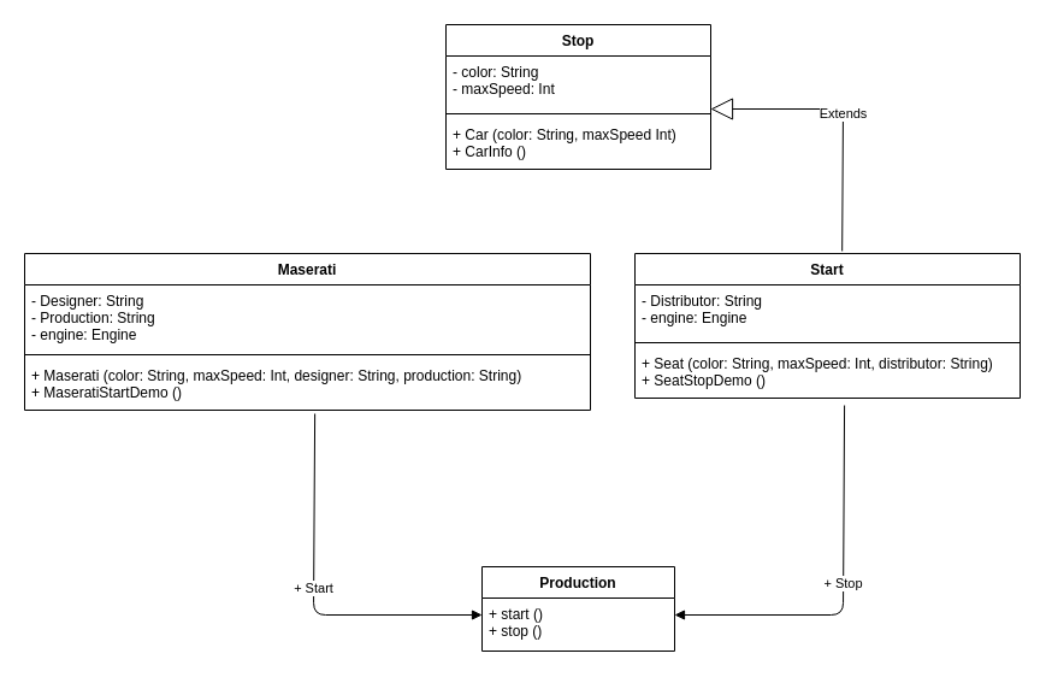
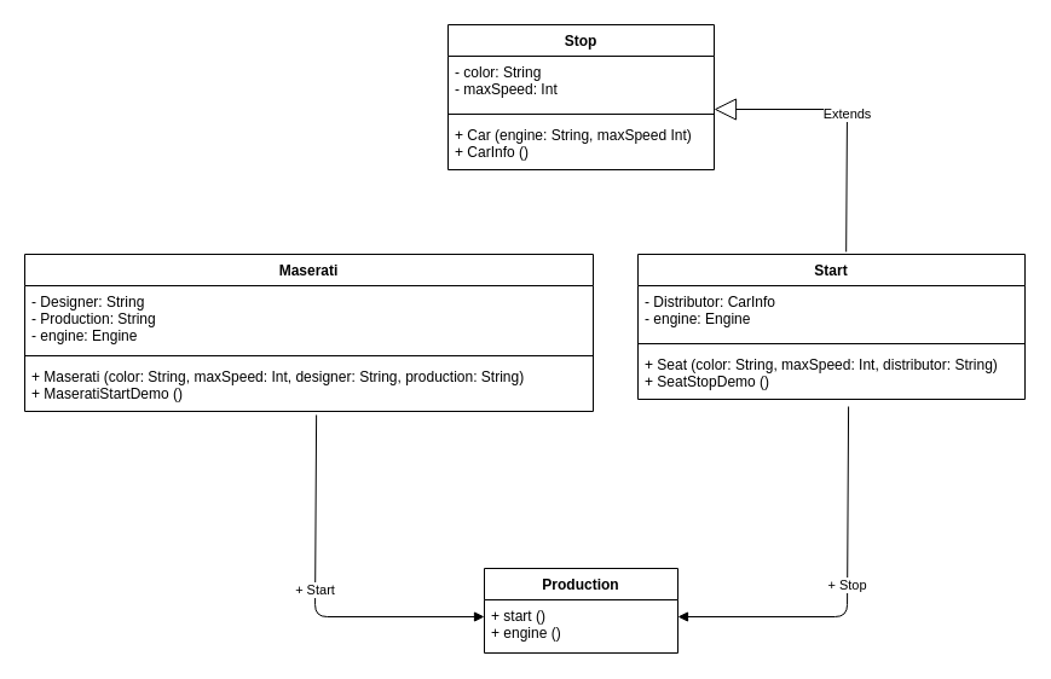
- <mxCell id="5" value="+ Car (color: String, maxSpeed Int)&#10;+ CarInfo ()" style="text;strokeColor=none;fillColor=none;align=left;verticalAlign=top;spacingLeft=4;spacingRight=4;overflow=hidden;rotatable=0;points=[[0,0.5],[1,0.5]];portConstraint=eastwest;" parent="2" vertex="1"><mxGeometry y="78" width="220" height="42" as="geometry" /></mxCell>
+ <mxCell id="5" value="+ Car (engine: String, maxSpeed Int)&#10;+ CarInfo ()" style="text;strokeColor=none;fillColor=none;align=left;verticalAlign=top;spacingLeft=4;spacingRight=4;overflow=hidden;rotatable=0;points=[[0,0.5],[1,0.5]];portConstraint=eastwest;" parent="2" vertex="1"><mxGeometry y="78" width="220" height="42" as="geometry" /></mxCell>
- <mxCell id="13" value="- Distributor: String&#10;- engine: Engine" style="text;strokeColor=none;fillColor=none;align=left;verticalAlign=top;spacingLeft=4;spacingRight=4;overflow=hidden;rotatable=0;points=[[0,0.5],[1,0.5]];portConstraint=eastwest;" parent="12" vertex="1"><mxGeometry y="26" width="320" height="44" as="geometry" /></mxCell>
+ <mxCell id="13" value="- Distributor: CarInfo&#10;- engine: Engine" style="text;strokeColor=none;fillColor=none;align=left;verticalAlign=top;spacingLeft=4;spacingRight=4;overflow=hidden;rotatable=0;points=[[0,0.5],[1,0.5]];portConstraint=eastwest;" parent="12" vertex="1"><mxGeometry y="26" width="320" height="44" as="geometry" /></mxCell>
- <mxCell id="7" value="+ start ()&#10;+ stop ()" style="text;strokeColor=none;fillColor=none;align=left;verticalAlign=top;spacingLeft=4;spacingRight=4;overflow=hidden;rotatable=0;points=[[0,0.5],[1,0.5]];portConstraint=eastwest;" parent="6" vertex="1"><mxGeometry y="26" width="160" height="44" as="geometry" /></mxCell>
+ <mxCell id="7" value="+ start ()&#10;+ engine ()" style="text;strokeColor=none;fillColor=none;align=left;verticalAlign=top;spacingLeft=4;spacingRight=4;overflow=hidden;rotatable=0;points=[[0,0.5],[1,0.5]];portConstraint=eastwest;" parent="6" vertex="1"><mxGeometry y="26" width="160" height="44" as="geometry" /></mxCell>
